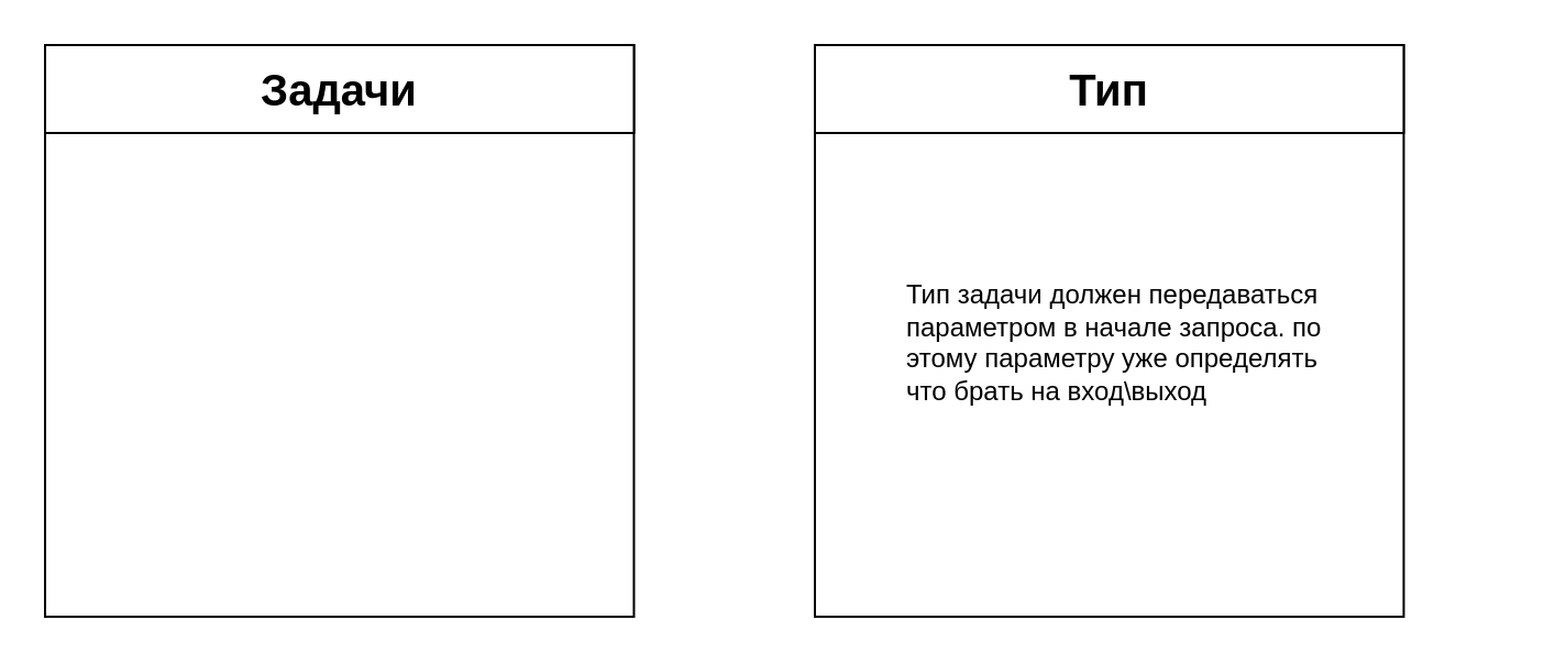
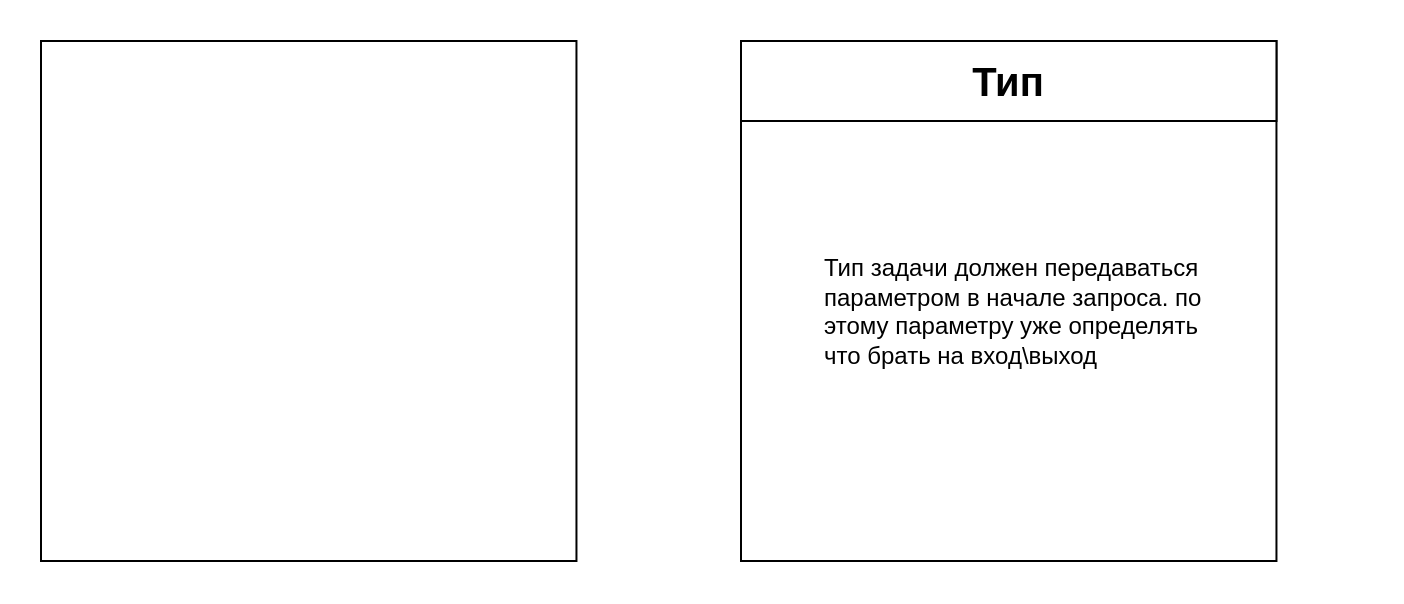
- <mxCell id="4" value="&lt;b&gt;&lt;font style=&quot;font-size: 20px&quot;&gt;Задачи&lt;/font&gt;&lt;/b&gt;" style="rounded=0;whiteSpace=wrap;html=1;" vertex="1" parent="2"><mxGeometry width="267.727" height="40" as="geometry" /></mxCell>
